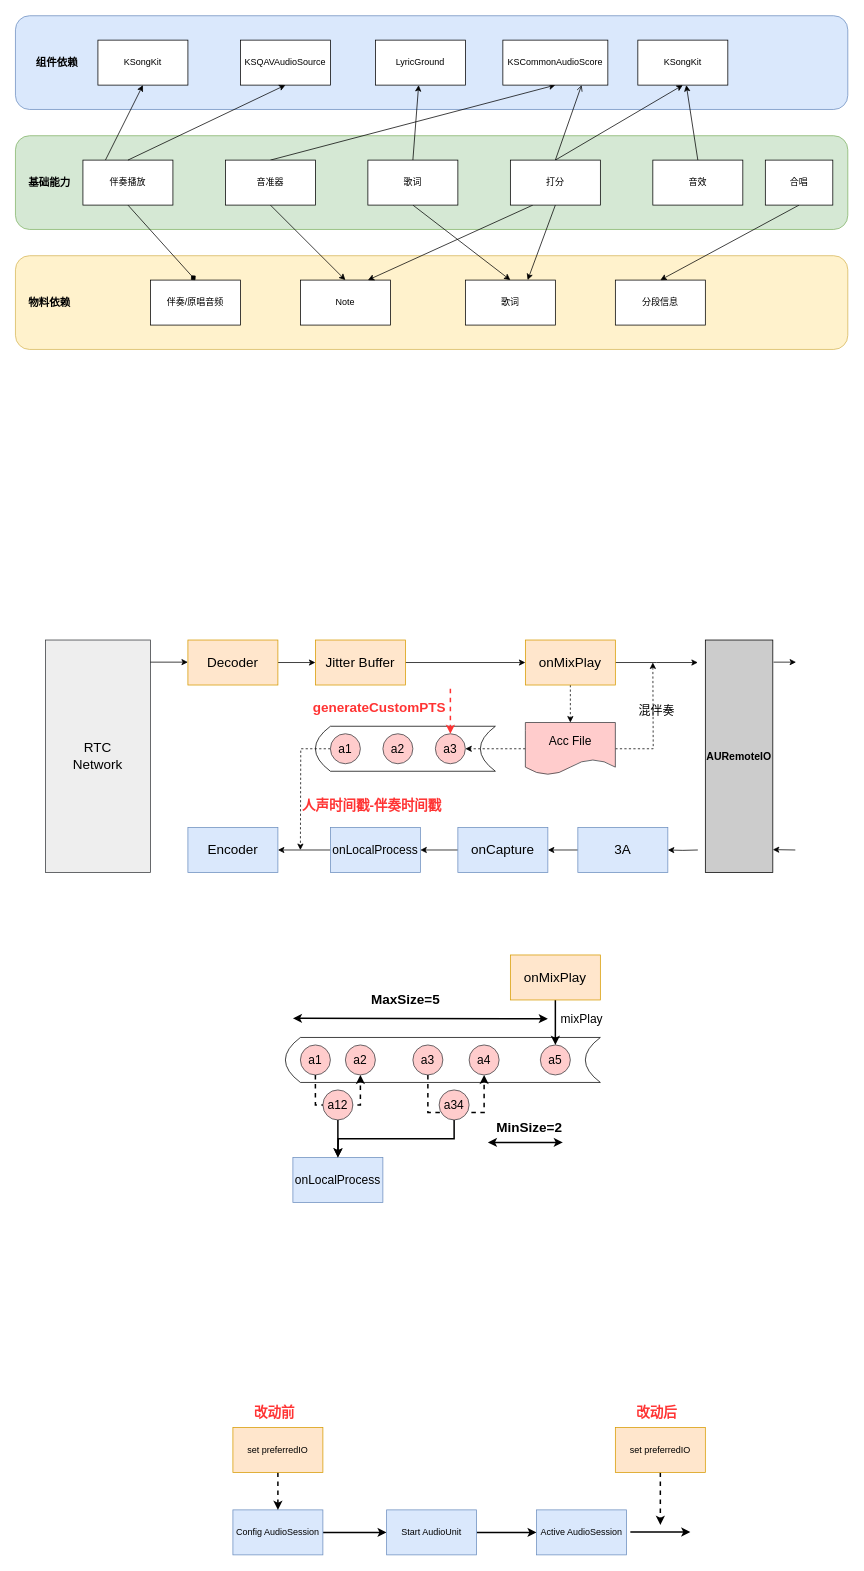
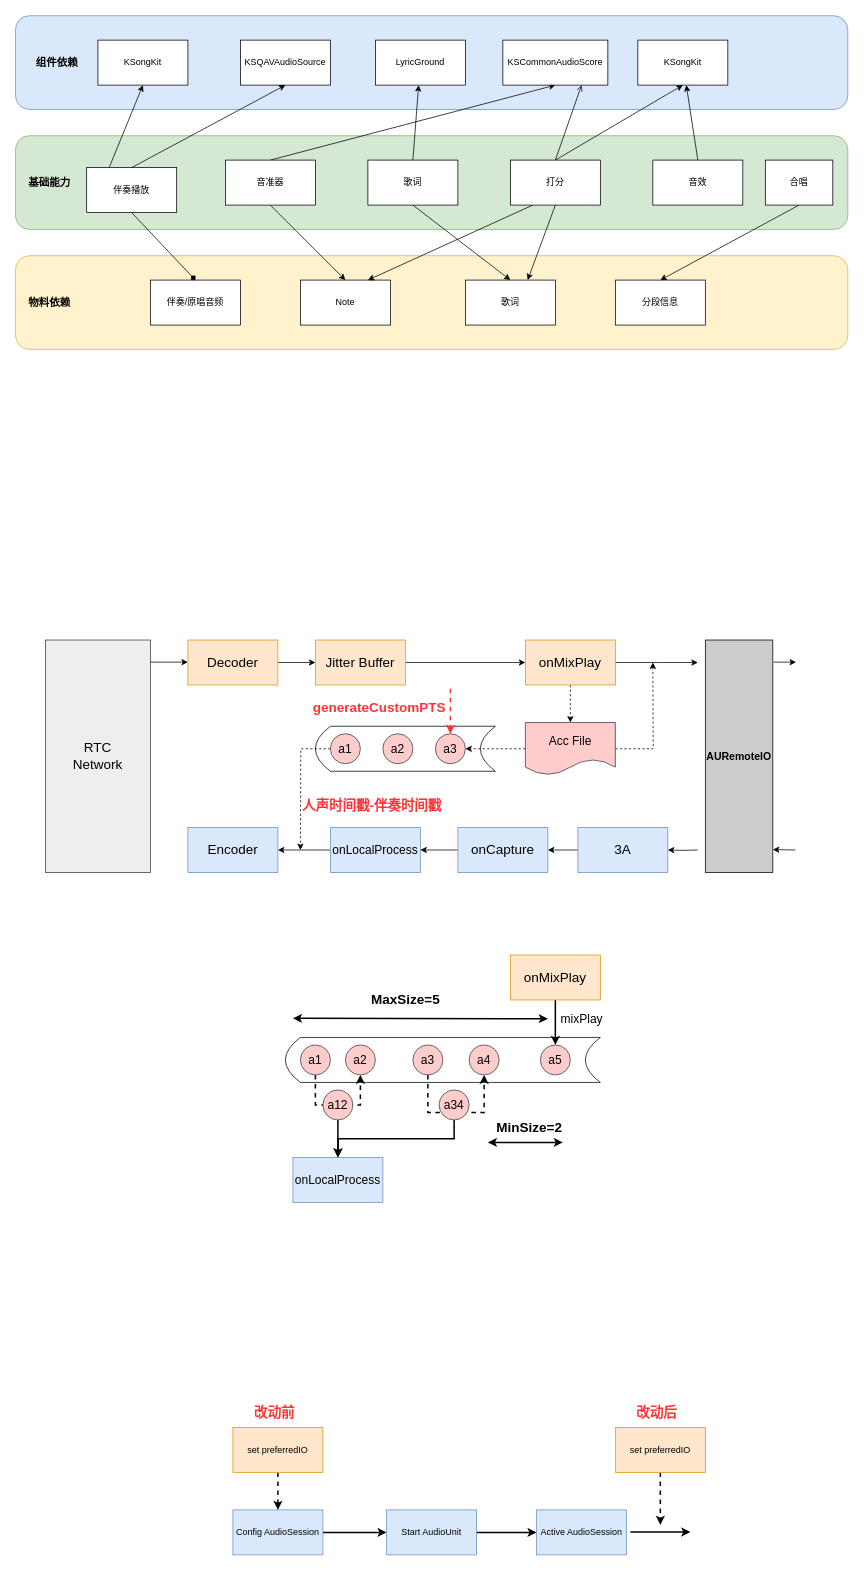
- <mxCell id="24" value="伴奏播放" style="rounded=0;whiteSpace=wrap;html=1;" parent="1" vertex="1"><mxGeometry x="110" y="213" width="120" height="60" as="geometry" /></mxCell>
+ <mxCell id="24" value="伴奏播放" style="rounded=0;whiteSpace=wrap;html=1;" parent="1" vertex="1"><mxGeometry x="115" y="223" width="120" height="60" as="geometry" /></mxCell>
- <mxCell id="63" value="混伴奏" style="text;html=1;align=center;verticalAlign=middle;resizable=0;points=[];autosize=1;strokeColor=none;fillColor=none;fontSize=16;" vertex="1" parent="1"><mxGeometry x="840" y="933" width="70" height="30" as="geometry" /></mxCell>
